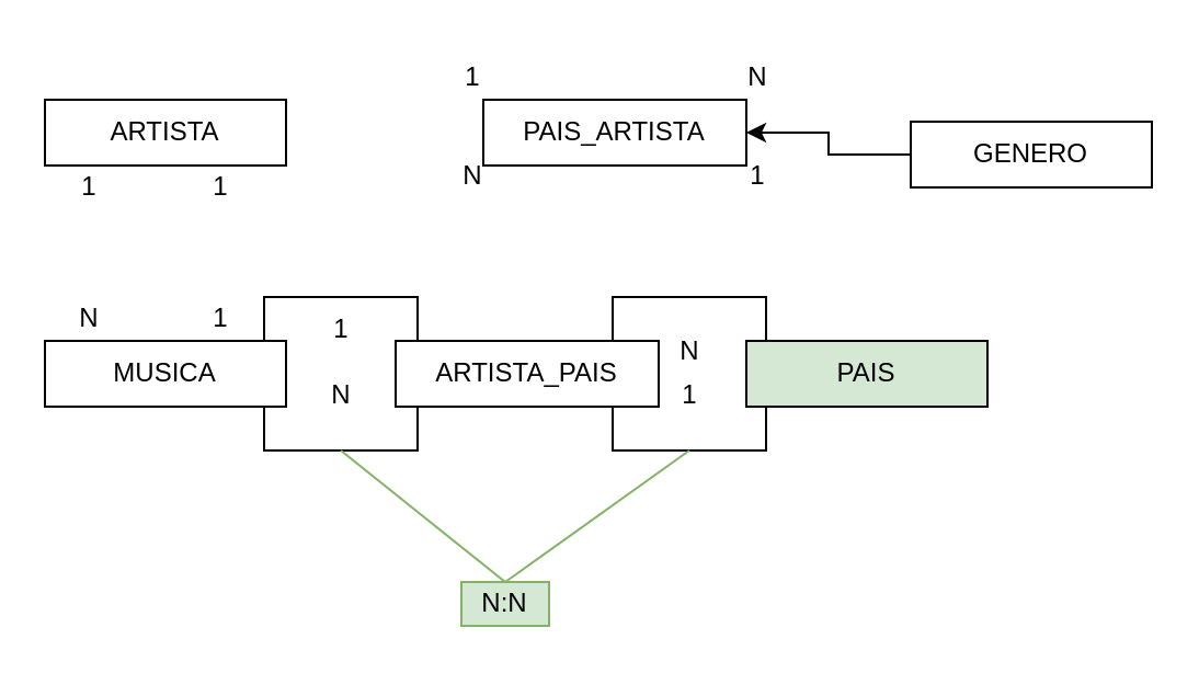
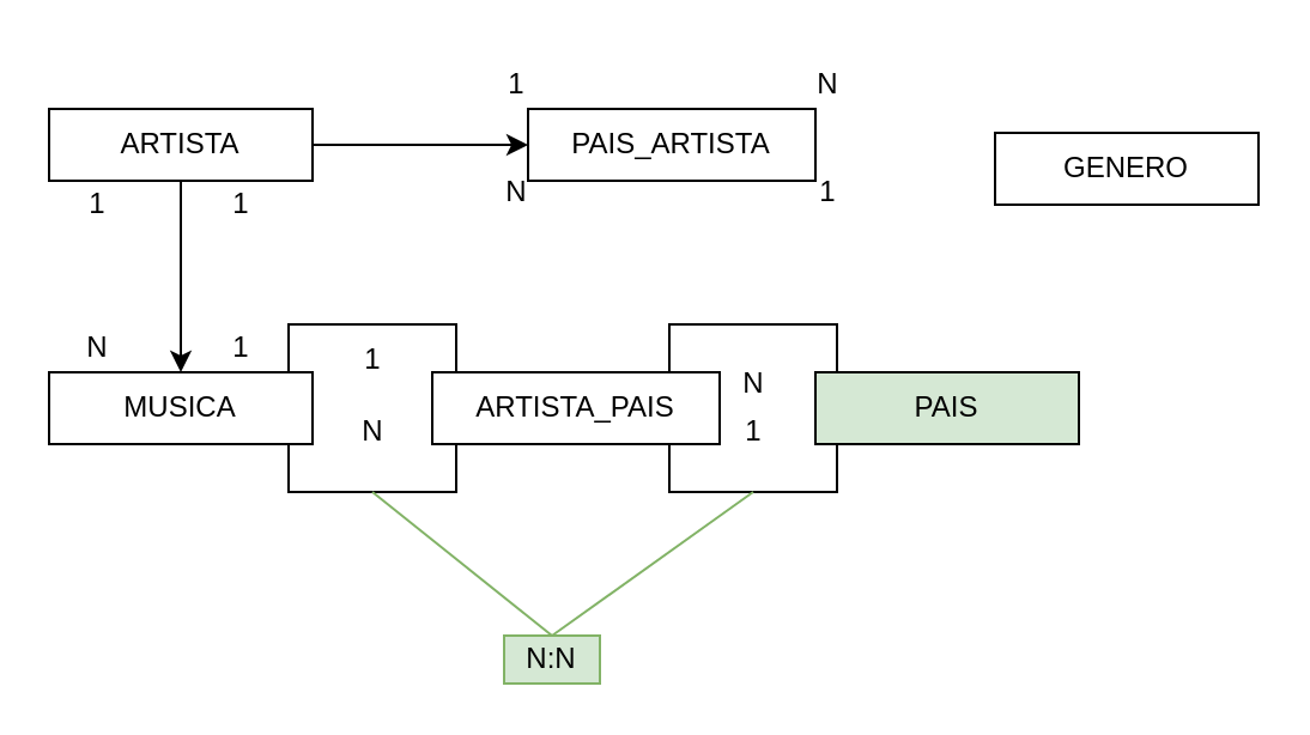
+ <mxCell id="2" style="edgeStyle=orthogonalEdgeStyle;rounded=0;orthogonalLoop=1;jettySize=auto;html=1;exitX=1;exitY=0.5;exitDx=0;exitDy=0;entryX=0;entryY=0.5;entryDx=0;entryDy=0;" edge="1" parent="1" source="4" target="15"><mxGeometry relative="1" as="geometry" /></mxCell>
- <mxCell id="5" style="edgeStyle=orthogonalEdgeStyle;rounded=0;orthogonalLoop=1;jettySize=auto;html=1;exitX=0;exitY=0.5;exitDx=0;exitDy=0;entryX=1;entryY=0.5;entryDx=0;entryDy=0;" edge="1" parent="1" source="6" target="15"><mxGeometry relative="1" as="geometry" /></mxCell>
+ <mxCell id="3" style="edgeStyle=orthogonalEdgeStyle;rounded=0;orthogonalLoop=1;jettySize=auto;html=1;exitX=0.5;exitY=1;exitDx=0;exitDy=0;entryX=0.5;entryY=0;entryDx=0;entryDy=0;" edge="1" parent="1" source="4" target="12"><mxGeometry relative="1" as="geometry" /></mxCell>
